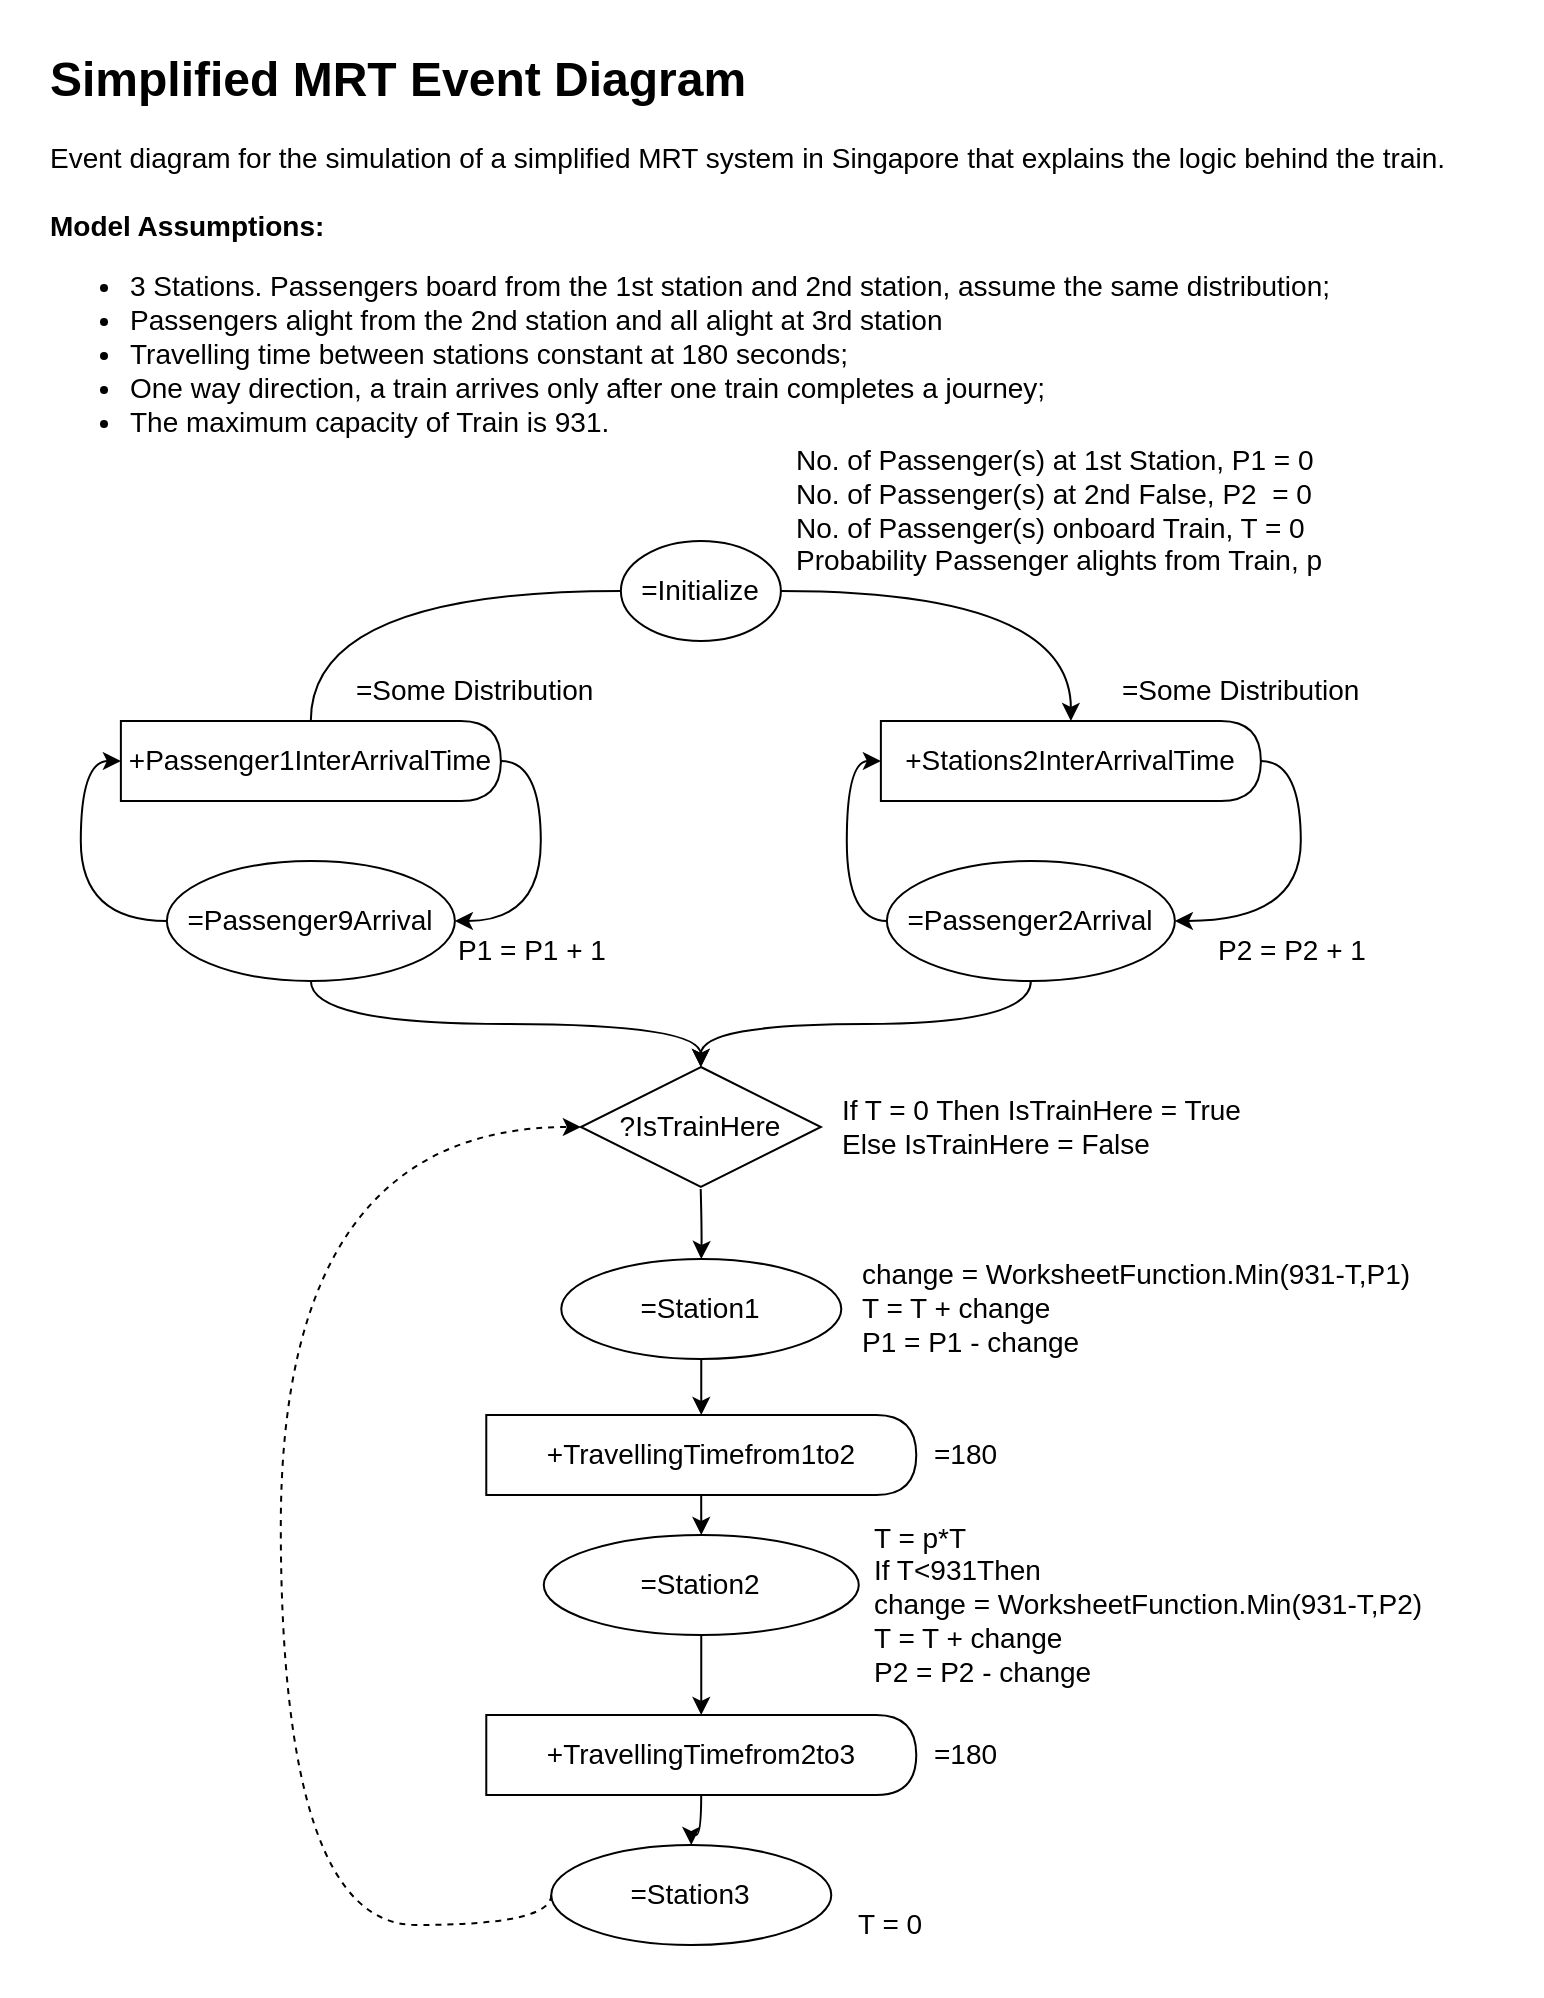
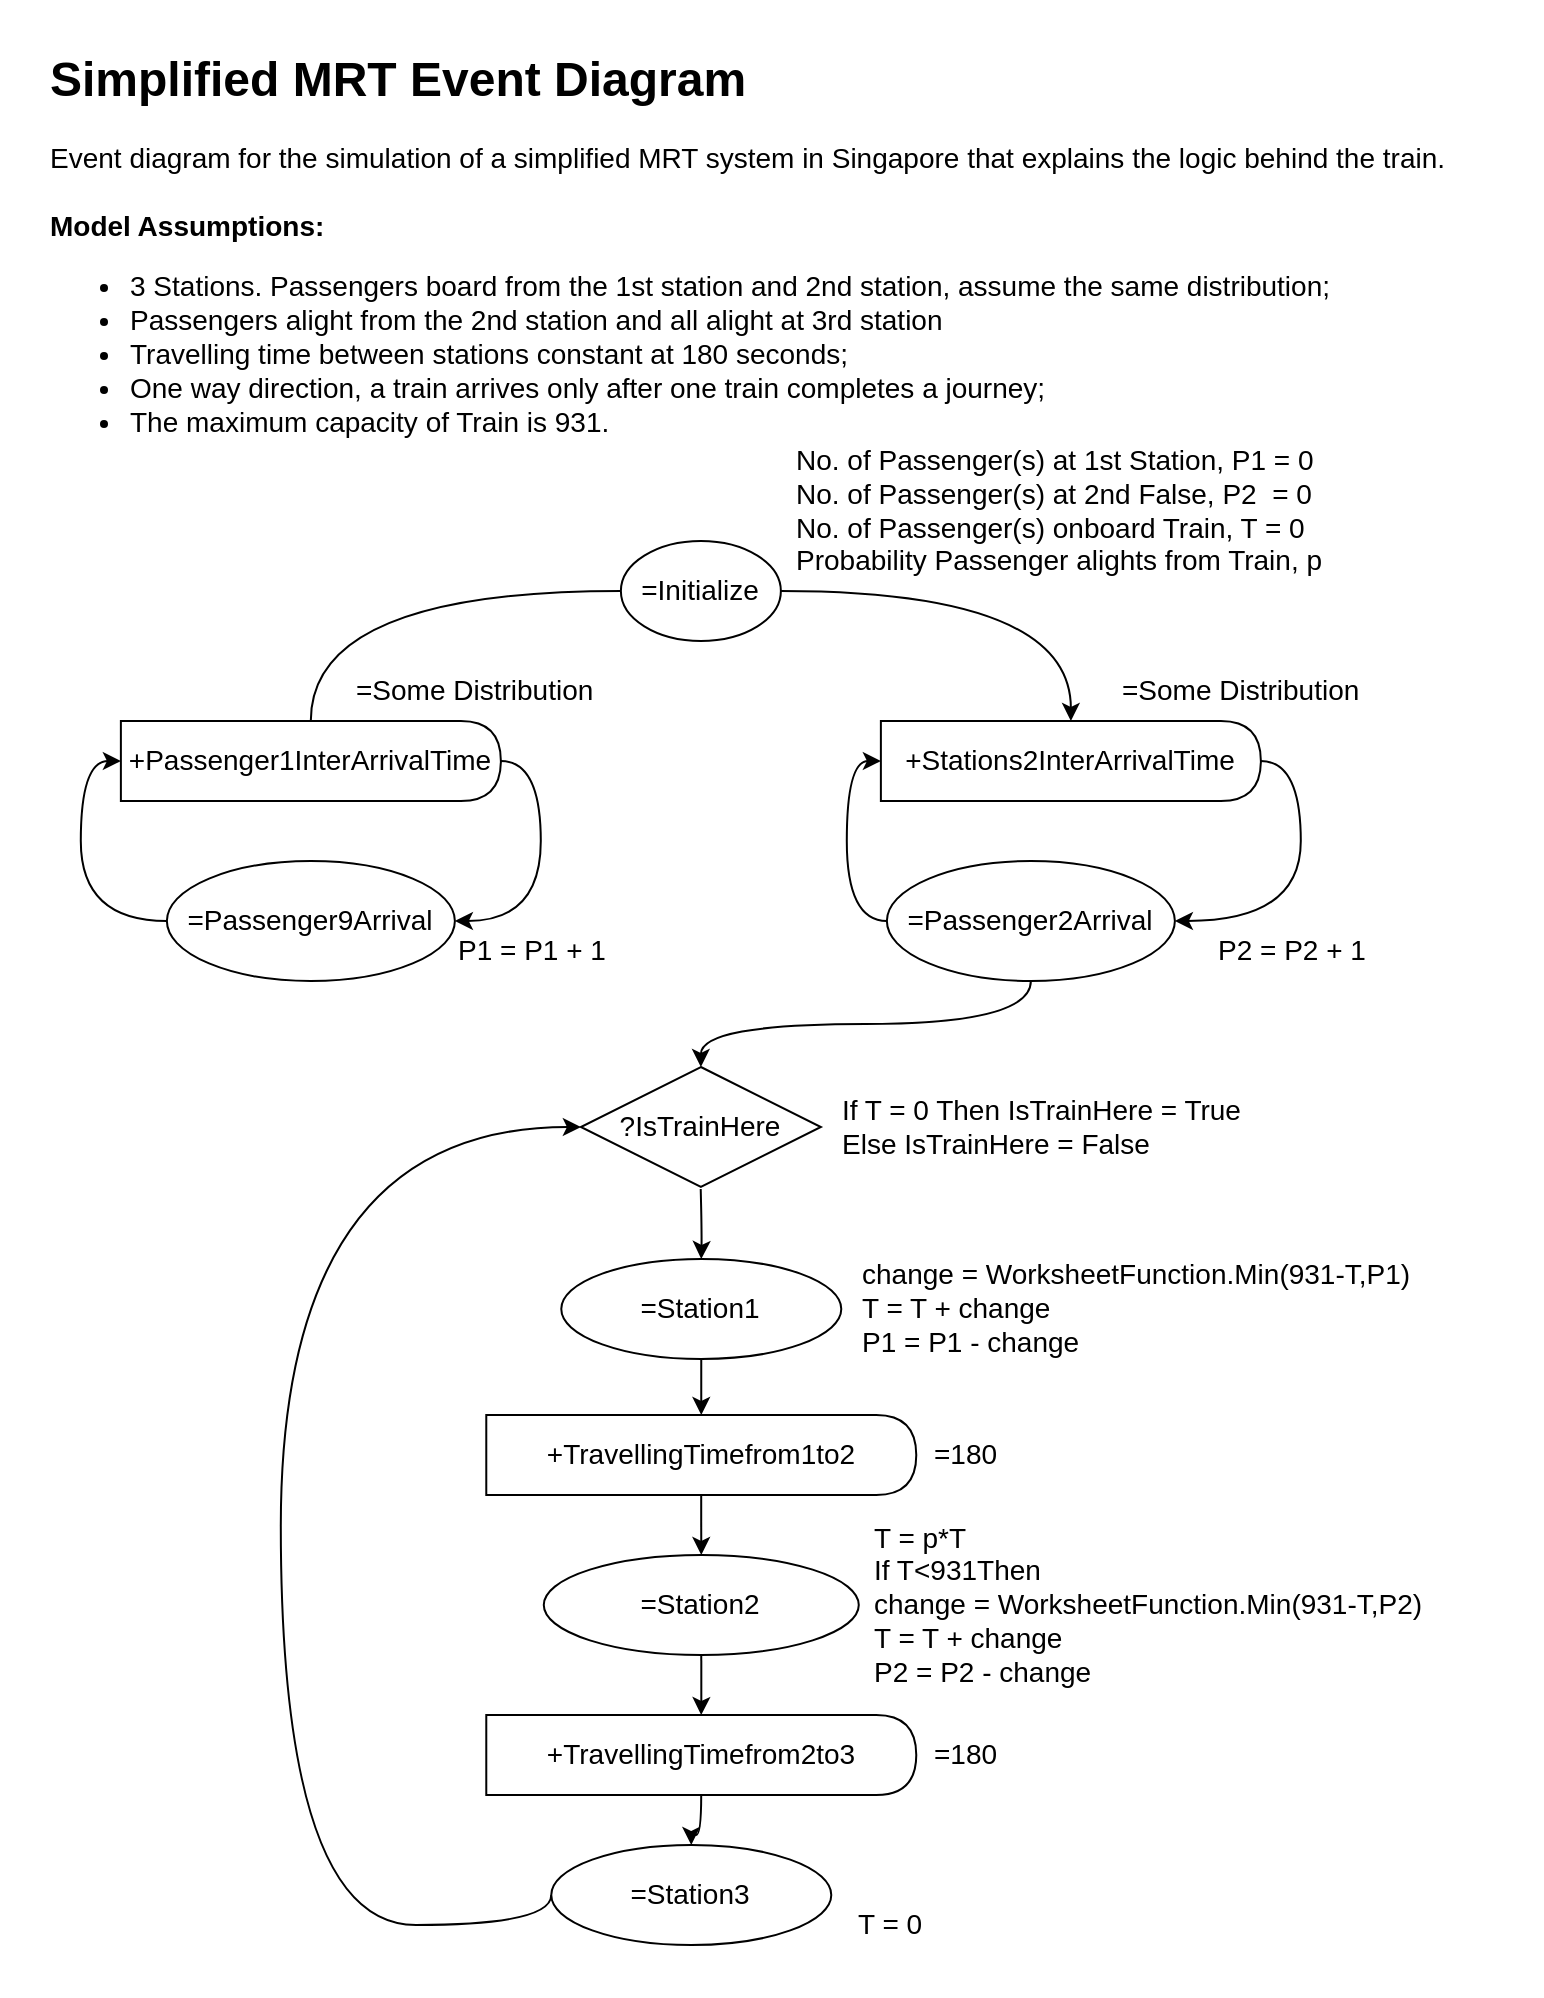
- <mxCell id="7" style="edgeStyle=orthogonalEdgeStyle;curved=1;rounded=0;orthogonalLoop=1;jettySize=auto;html=1;exitX=0.5;exitY=1;exitDx=0;exitDy=0;labelBackgroundColor=default;fontSize=14;fontColor=default;strokeColor=default;" parent="1" source="8" target="37" edge="1"><mxGeometry relative="1" as="geometry" /></mxCell>
- <mxCell id="31" style="edgeStyle=orthogonalEdgeStyle;curved=1;rounded=0;orthogonalLoop=1;jettySize=auto;html=1;entryX=0;entryY=0.5;entryDx=0;entryDy=0;labelBackgroundColor=default;fontSize=14;fontColor=default;strokeColor=default;exitX=0;exitY=0.5;exitDx=0;exitDy=0;dashed=1;" parent="1" source="32" target="37" edge="1"><mxGeometry relative="1" as="geometry"><Array as="points"><mxPoint x="139.86" y="962" /><mxPoint x="139.86" y="563" /></Array></mxGeometry></mxCell>
+ <mxCell id="31" style="edgeStyle=orthogonalEdgeStyle;curved=1;rounded=0;orthogonalLoop=1;jettySize=auto;html=1;entryX=0;entryY=0.5;entryDx=0;entryDy=0;labelBackgroundColor=default;fontSize=14;fontColor=default;strokeColor=default;exitX=0;exitY=0.5;exitDx=0;exitDy=0;" parent="1" source="32" target="37" edge="1"><mxGeometry relative="1" as="geometry"><Array as="points"><mxPoint x="139.86" y="962" /><mxPoint x="139.86" y="563" /></Array></mxGeometry></mxCell>
- <mxCell id="17" value="=Station2" style="ellipse;whiteSpace=wrap;html=1;fillColor=default;strokeColor=default;fontColor=default;labelBackgroundColor=default;fontSize=14;" parent="1" vertex="1"><mxGeometry x="271.39" y="767" width="157.5" height="50" as="geometry" /></mxCell>
+ <mxCell id="17" value="=Station2" style="ellipse;whiteSpace=wrap;html=1;fillColor=default;strokeColor=default;fontColor=default;labelBackgroundColor=default;fontSize=14;" parent="1" vertex="1"><mxGeometry x="271.39" y="777" width="157.5" height="50" as="geometry" /></mxCell>
